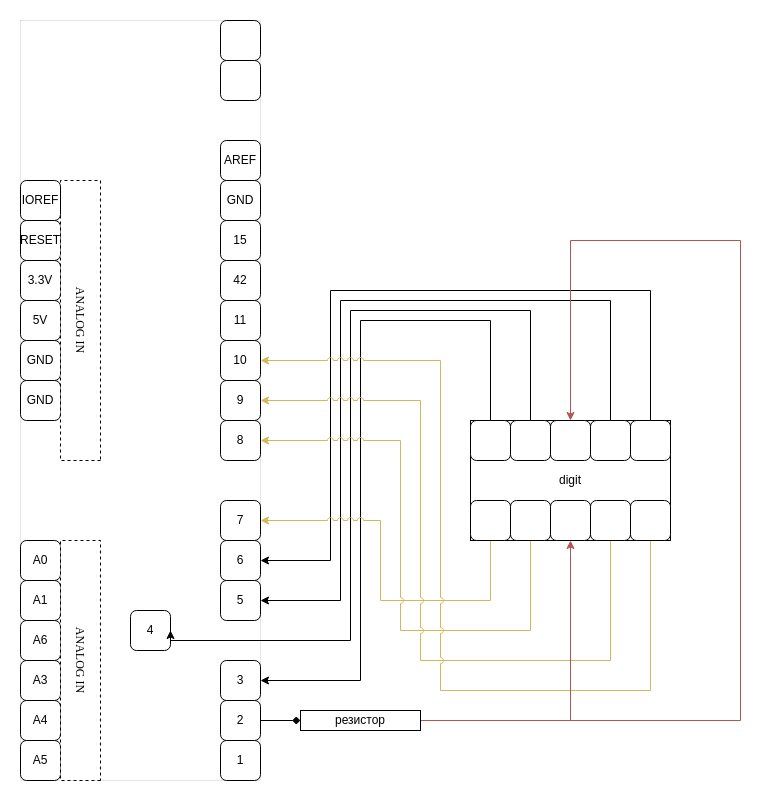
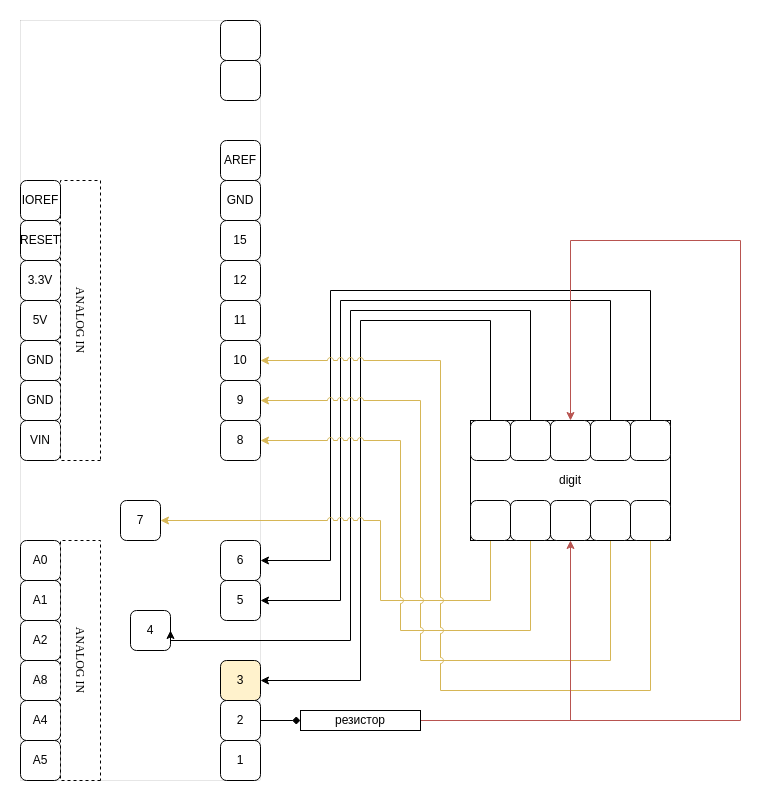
- <mxCell id="15" value="42" style="rounded=1;whiteSpace=wrap;html=1;" parent="1" vertex="1"><mxGeometry x="220" y="260" width="40" height="40" as="geometry" /></mxCell>
+ <mxCell id="15" value="12" style="rounded=1;whiteSpace=wrap;html=1;" parent="1" vertex="1"><mxGeometry x="220" y="260" width="40" height="40" as="geometry" /></mxCell>
+ <mxCell id="28" value="VIN" style="rounded=1;whiteSpace=wrap;html=1;" parent="1" vertex="1"><mxGeometry x="20" y="420" width="40" height="40" as="geometry" /></mxCell>
- <mxCell id="10" value="7" style="rounded=1;whiteSpace=wrap;html=1;" parent="1" vertex="1"><mxGeometry x="220" y="500" width="40" height="40" as="geometry" /></mxCell>
+ <mxCell id="10" value="7" style="rounded=1;whiteSpace=wrap;html=1;" parent="1" vertex="1"><mxGeometry x="120" y="500" width="40" height="40" as="geometry" /></mxCell>
- <mxCell id="24" value="A6" style="rounded=1;whiteSpace=wrap;html=1;" parent="1" vertex="1"><mxGeometry x="20" y="620" width="40" height="40" as="geometry" /></mxCell>
+ <mxCell id="24" value="A2" style="rounded=1;whiteSpace=wrap;html=1;" parent="1" vertex="1"><mxGeometry x="20" y="620" width="40" height="40" as="geometry" /></mxCell>
- <mxCell id="23" value="&lt;span style=&quot;color: rgb(0, 0, 0); font-family: Helvetica; font-size: 12px; font-style: normal; font-variant-ligatures: normal; font-variant-caps: normal; font-weight: 400; letter-spacing: normal; orphans: 2; text-align: center; text-indent: 0px; text-transform: none; widows: 2; word-spacing: 0px; -webkit-text-stroke-width: 0px; background-color: rgb(251, 251, 251); text-decoration-thickness: initial; text-decoration-style: initial; text-decoration-color: initial; float: none; display: inline !important;&quot;&gt;A3&lt;/span&gt;" style="rounded=1;whiteSpace=wrap;html=1;" parent="1" vertex="1"><mxGeometry x="20" y="660" width="40" height="40" as="geometry" /></mxCell>
+ <mxCell id="23" value="&lt;span style=&quot;color: rgb(0, 0, 0); font-family: Helvetica; font-size: 12px; font-style: normal; font-variant-ligatures: normal; font-variant-caps: normal; font-weight: 400; letter-spacing: normal; orphans: 2; text-align: center; text-indent: 0px; text-transform: none; widows: 2; word-spacing: 0px; -webkit-text-stroke-width: 0px; background-color: rgb(251, 251, 251); text-decoration-thickness: initial; text-decoration-style: initial; text-decoration-color: initial; float: none; display: inline !important;&quot;&gt;A8&lt;/span&gt;" style="rounded=1;whiteSpace=wrap;html=1;" parent="1" vertex="1"><mxGeometry x="20" y="660" width="40" height="40" as="geometry" /></mxCell>
- <mxCell id="6" value="3" style="rounded=1;whiteSpace=wrap;html=1;" parent="1" vertex="1"><mxGeometry x="220" y="660" width="40" height="40" as="geometry" /></mxCell>
+ <mxCell id="6" value="3" style="rounded=1;whiteSpace=wrap;html=1;fillColor=#fff2cc;" parent="1" vertex="1"><mxGeometry x="220" y="660" width="40" height="40" as="geometry" /></mxCell>
